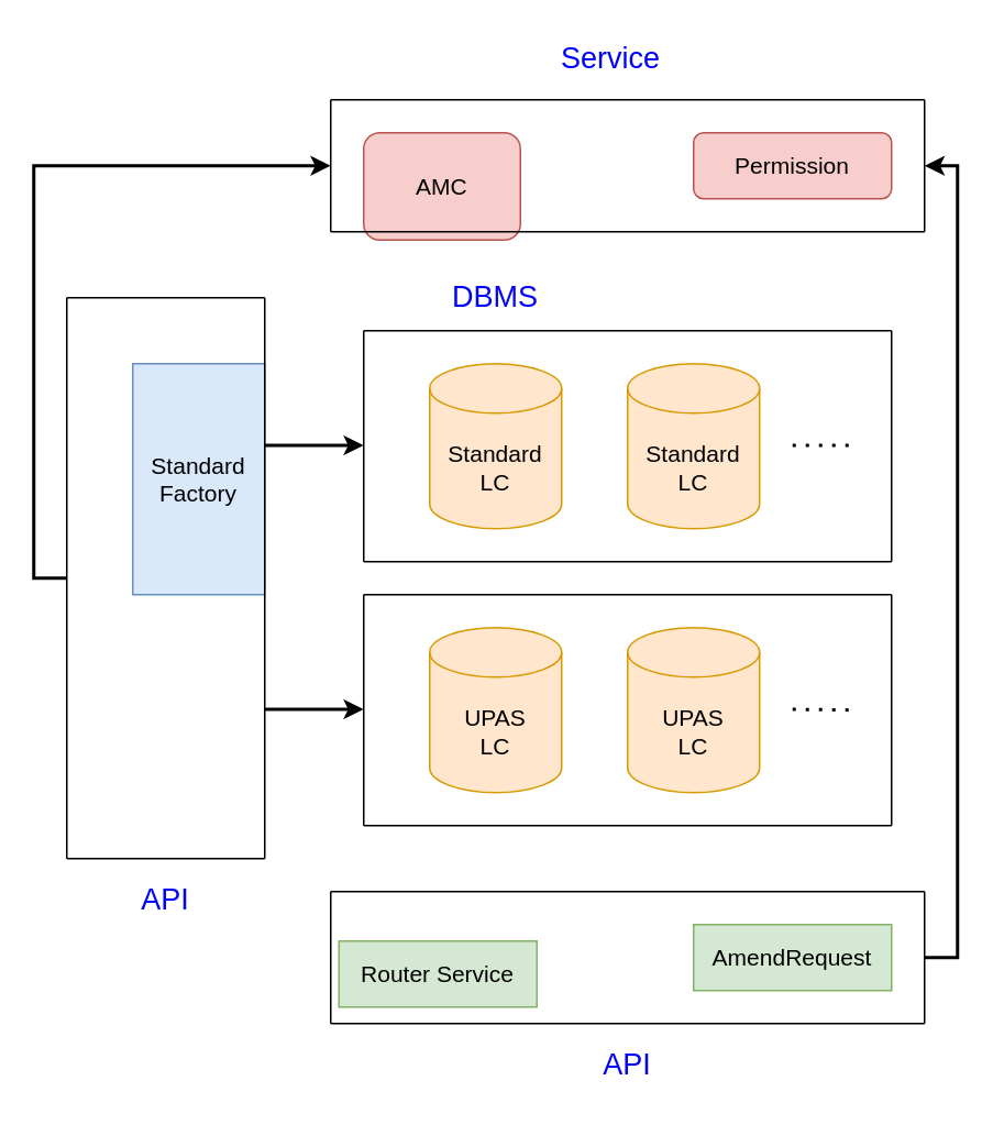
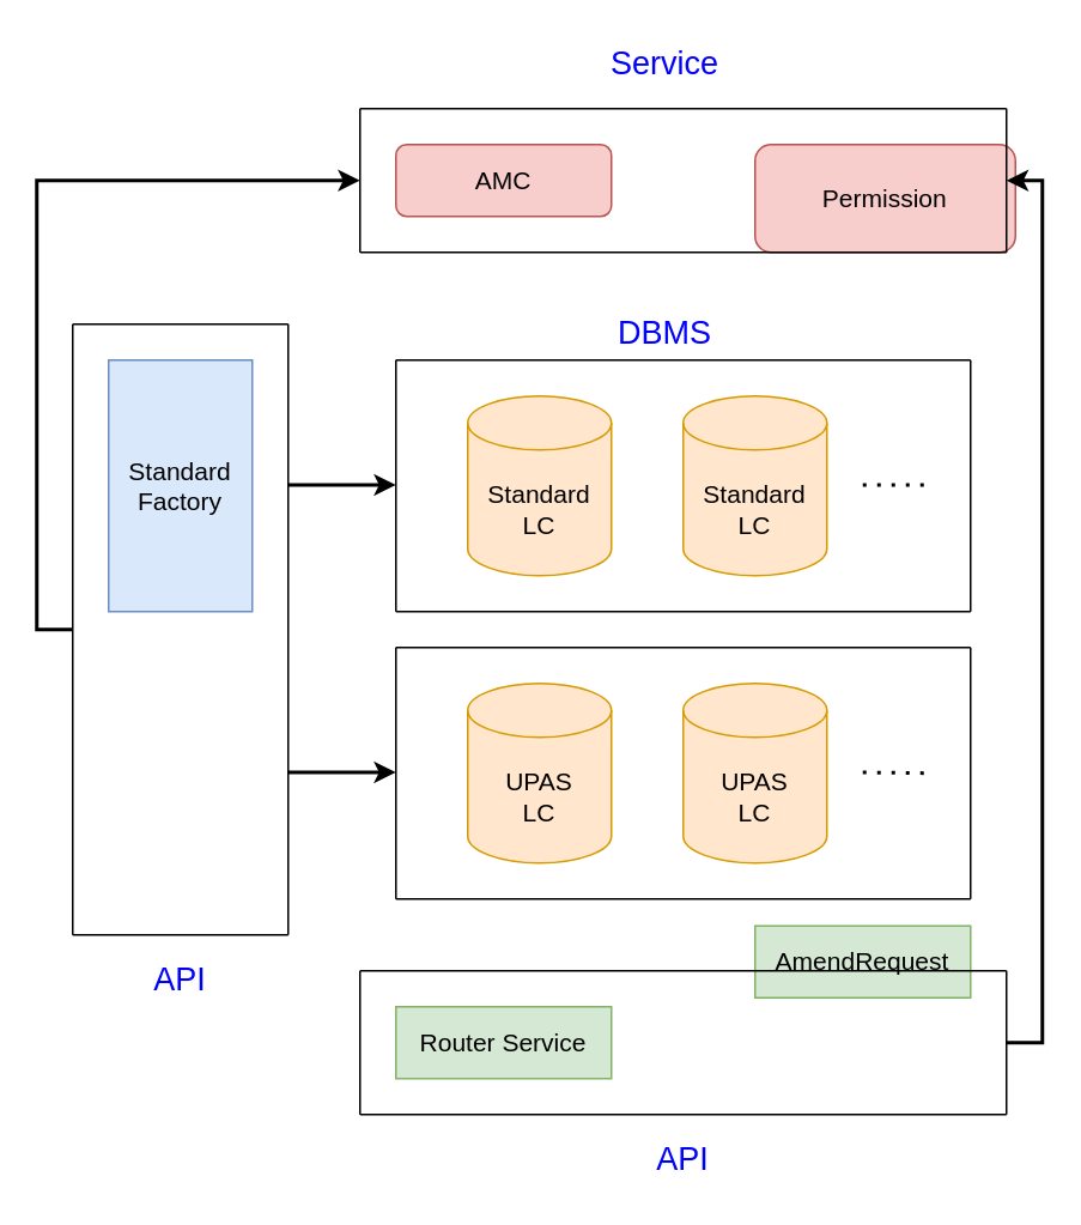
- <mxCell id="3" value="&lt;font style=&quot;font-size: 14px;&quot;&gt;Permission&lt;/font&gt;" style="rounded=1;whiteSpace=wrap;html=1;fillColor=#f8cecc;strokeColor=#b85450;" vertex="1" parent="1"><mxGeometry x="420" y="80" width="120" height="40" as="geometry" /></mxCell>
+ <mxCell id="3" value="&lt;font style=&quot;font-size: 14px;&quot;&gt;Permission&lt;/font&gt;" style="rounded=1;whiteSpace=wrap;html=1;fillColor=#f8cecc;strokeColor=#b85450;" vertex="1" parent="1"><mxGeometry x="420" y="80" width="145" height="60" as="geometry" /></mxCell>
- <mxCell id="2" value="&lt;font style=&quot;font-size: 14px;&quot;&gt;AMC&lt;/font&gt;" style="rounded=1;whiteSpace=wrap;html=1;fillColor=#f8cecc;strokeColor=#b85450;" vertex="1" parent="1"><mxGeometry x="220" y="80" width="95" height="65" as="geometry" /></mxCell>
+ <mxCell id="2" value="&lt;font style=&quot;font-size: 14px;&quot;&gt;AMC&lt;/font&gt;" style="rounded=1;whiteSpace=wrap;html=1;fillColor=#f8cecc;strokeColor=#b85450;" vertex="1" parent="1"><mxGeometry x="220" y="80" width="120" height="40" as="geometry" /></mxCell>
- <mxCell id="41" value="&lt;font color=&quot;#0000FF&quot;&gt;DBMS&lt;/font&gt;" style="text;html=1;strokeColor=none;fillColor=none;align=center;verticalAlign=middle;whiteSpace=wrap;rounded=0;fontSize=18;" vertex="1" parent="1"><mxGeometry x="270" y="165" width="60" height="30" as="geometry" /></mxCell>
+ <mxCell id="41" value="&lt;font color=&quot;#0000FF&quot;&gt;DBMS&lt;/font&gt;" style="text;html=1;strokeColor=none;fillColor=none;align=center;verticalAlign=middle;whiteSpace=wrap;rounded=0;fontSize=18;" vertex="1" parent="1"><mxGeometry x="340" y="170" width="60" height="30" as="geometry" /></mxCell>
- <mxCell id="4" value="&lt;div&gt;Standard&lt;/div&gt;&lt;div&gt;Factory&lt;br&gt;&lt;/div&gt;" style="rounded=0;whiteSpace=wrap;html=1;fontSize=14;fillColor=#dae8fc;strokeColor=#6c8ebf;" vertex="1" parent="1"><mxGeometry x="80" y="220" width="80" height="140" as="geometry" /></mxCell>
+ <mxCell id="4" value="&lt;div&gt;Standard&lt;/div&gt;&lt;div&gt;Factory&lt;br&gt;&lt;/div&gt;" style="rounded=0;whiteSpace=wrap;html=1;fontSize=14;fillColor=#dae8fc;strokeColor=#6c8ebf;" vertex="1" parent="1"><mxGeometry x="60" y="200" width="80" height="140" as="geometry" /></mxCell>
- <mxCell id="21" value="AmendRequest" style="rounded=0;whiteSpace=wrap;html=1;fontSize=14;fillColor=#d5e8d4;strokeColor=#82b366;" vertex="1" parent="1"><mxGeometry x="420" y="560" width="120" height="40" as="geometry" /></mxCell>
+ <mxCell id="21" value="AmendRequest" style="rounded=0;whiteSpace=wrap;html=1;fontSize=14;fillColor=#d5e8d4;strokeColor=#82b366;" vertex="1" parent="1"><mxGeometry x="420" y="515" width="120" height="40" as="geometry" /></mxCell>
- <mxCell id="6" value="&lt;div&gt;Router Service&lt;br&gt;&lt;/div&gt;" style="rounded=0;whiteSpace=wrap;html=1;fontSize=14;fillColor=#d5e8d4;strokeColor=#82b366;" vertex="1" parent="1"><mxGeometry x="205" y="570" width="120" height="40" as="geometry" /></mxCell>
+ <mxCell id="6" value="&lt;div&gt;Router Service&lt;br&gt;&lt;/div&gt;" style="rounded=0;whiteSpace=wrap;html=1;fontSize=14;fillColor=#d5e8d4;strokeColor=#82b366;" vertex="1" parent="1"><mxGeometry x="220" y="560" width="120" height="40" as="geometry" /></mxCell>
